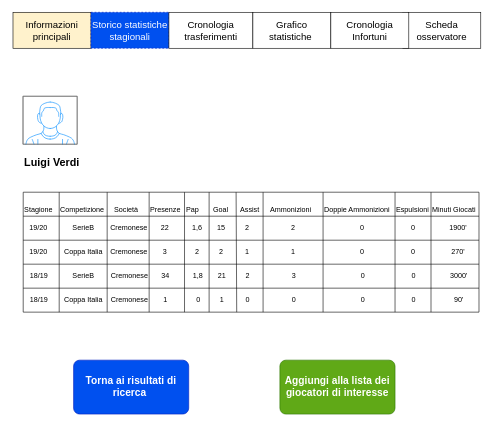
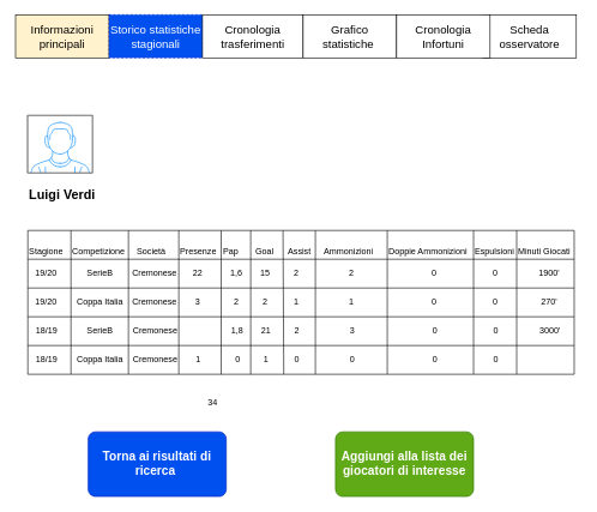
- <mxCell id="65" value="34" style="text;html=1;align=center;verticalAlign=middle;resizable=0;points=[];autosize=1;" parent="1" vertex="1"><mxGeometry x="259.55" y="450" width="30" height="20" as="geometry" /></mxCell>
+ <mxCell id="65" value="34" style="text;html=1;align=center;verticalAlign=middle;resizable=0;points=[];autosize=1;" parent="1" vertex="1"><mxGeometry x="279.55" y="550" width="30" height="20" as="geometry" /></mxCell>
- <mxCell id="69" value="90'" style="text;html=1;align=center;verticalAlign=middle;resizable=0;points=[];autosize=1;" parent="1" vertex="1"><mxGeometry x="748.55" y="490" width="30" height="20" as="geometry" /></mxCell>
